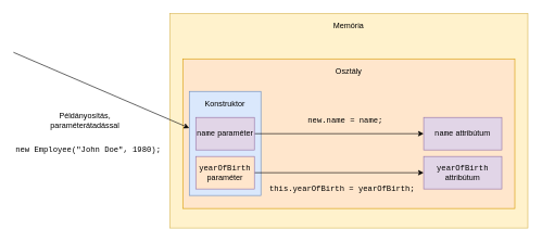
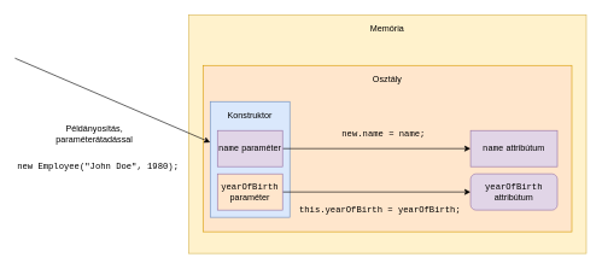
- <mxCell id="13" value="&lt;font face=&quot;Courier New&quot;&gt;yearOfBirth&lt;/font&gt; attribútum" style="rounded=0;whiteSpace=wrap;html=1;fillColor=#e1d5e7;strokeColor=#9673a6;" vertex="1" parent="1"><mxGeometry x="650" y="240" width="120" height="50" as="geometry" /></mxCell>
+ <mxCell id="13" value="&lt;font face=&quot;Courier New&quot;&gt;yearOfBirth&lt;/font&gt; attribútum" style="whiteSpace=wrap;html=1;fillColor=#e1d5e7;strokeColor=#9673a6;rounded=1;" vertex="1" parent="1"><mxGeometry x="650" y="240" width="120" height="50" as="geometry" /></mxCell>
